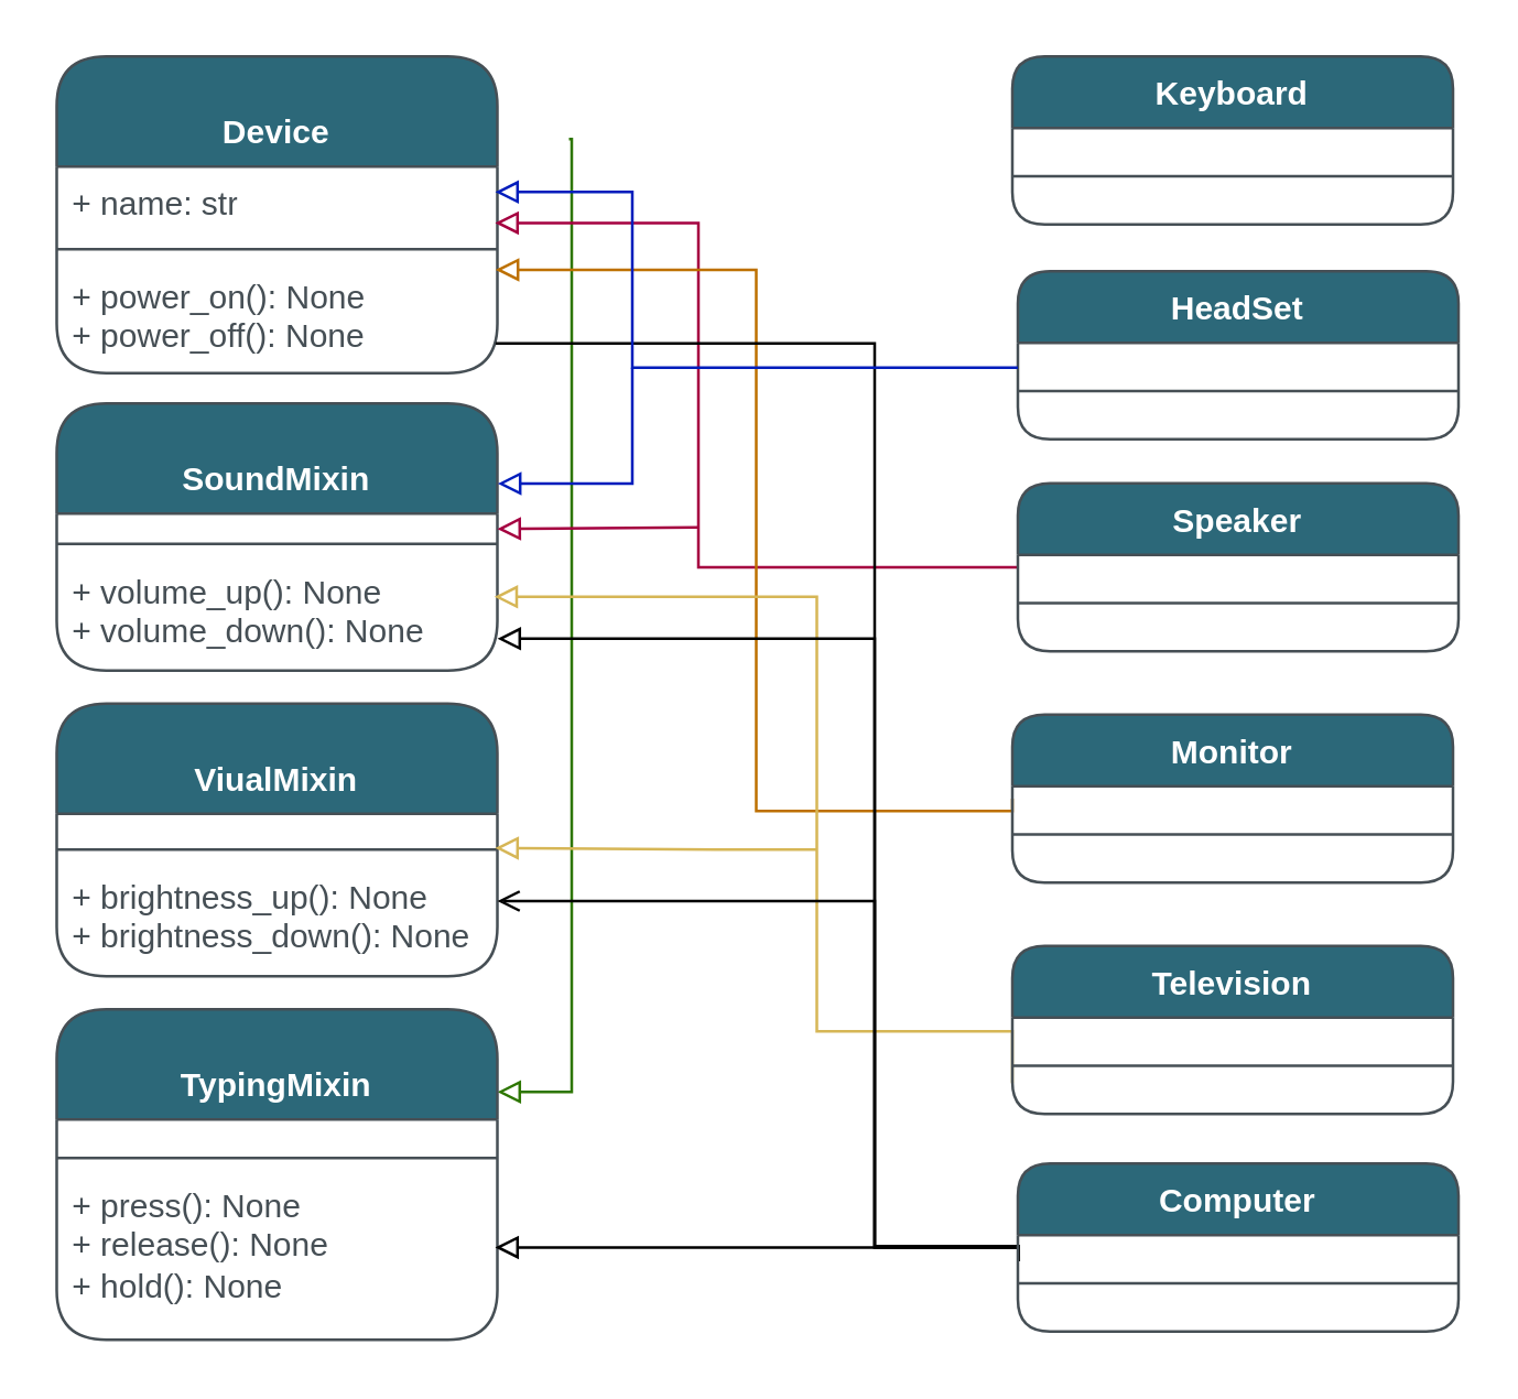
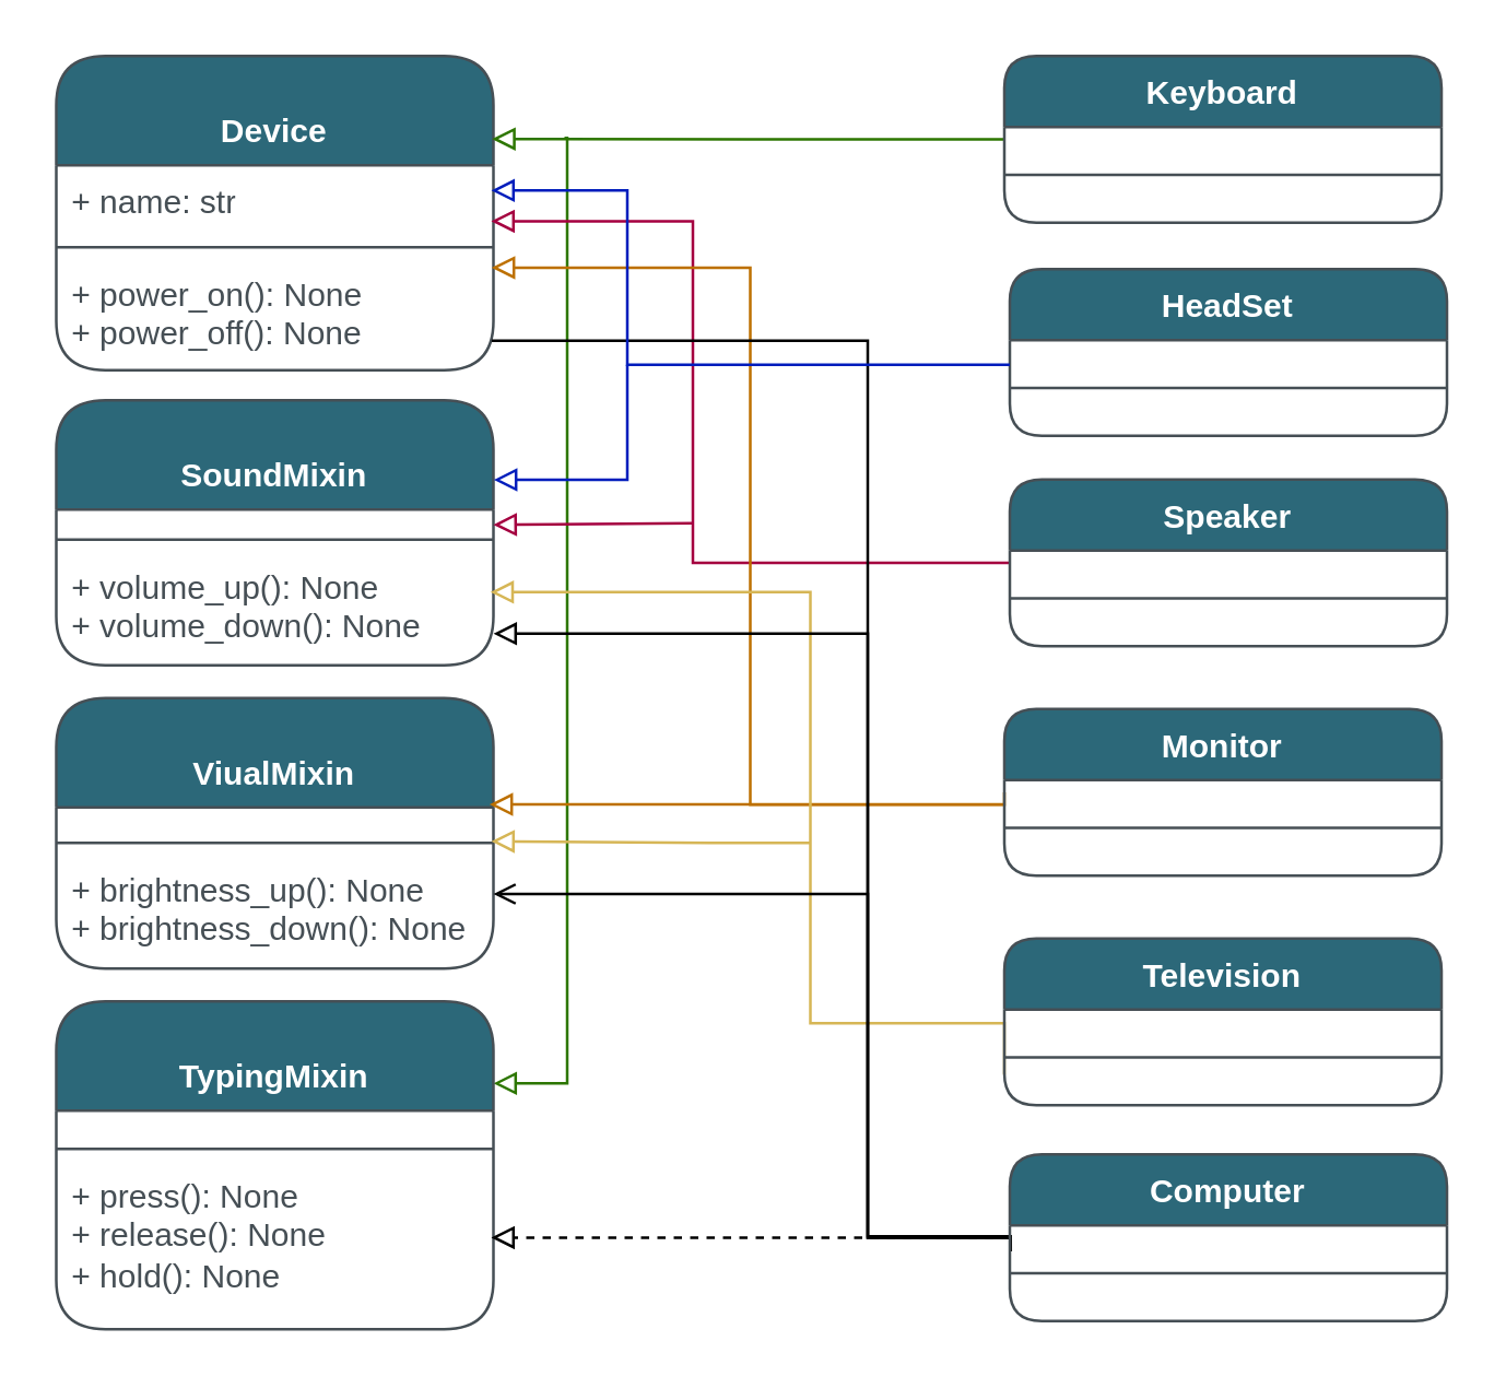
+ <mxCell id="6" style="rounded=0;orthogonalLoop=1;jettySize=auto;html=1;entryX=0.997;entryY=0.264;entryDx=0;entryDy=0;entryPerimeter=0;edgeStyle=orthogonalEdgeStyle;fillColor=#60a917;strokeColor=#2D7600;endArrow=block;endFill=0;" edge="1" parent="1" source="8" target="2"><mxGeometry relative="1" as="geometry"><mxPoint x="180" y="51" as="targetPoint" /><Array as="points" /></mxGeometry></mxCell>
+ <mxCell id="30" style="rounded=0;orthogonalLoop=1;jettySize=auto;html=1;entryX=0.991;entryY=0.393;entryDx=0;entryDy=0;entryPerimeter=0;edgeStyle=orthogonalEdgeStyle;fillColor=#f0a30a;strokeColor=#BD7000;endArrow=block;endFill=0;" edge="1" parent="1" source="31" target="10"><mxGeometry relative="1" as="geometry"><mxPoint x="180" y="288" as="targetPoint" /><Array as="points"><mxPoint x="273" y="293" /></Array></mxGeometry></mxCell>
- <mxCell id="40" style="edgeStyle=orthogonalEdgeStyle;rounded=0;orthogonalLoop=1;jettySize=auto;html=1;entryX=0.995;entryY=0.459;entryDx=0;entryDy=0;entryPerimeter=0;endArrow=block;endFill=0;" edge="1" parent="1" source="41" target="21"><mxGeometry relative="1" as="geometry" /></mxCell>
+ <mxCell id="40" style="edgeStyle=orthogonalEdgeStyle;rounded=0;orthogonalLoop=1;jettySize=auto;html=1;entryX=0.995;entryY=0.459;entryDx=0;entryDy=0;entryPerimeter=0;endArrow=block;endFill=0;dashed=1;" edge="1" parent="1" source="41" target="21"><mxGeometry relative="1" as="geometry" /></mxCell>
